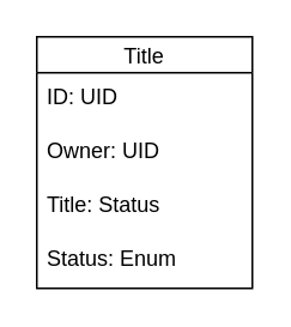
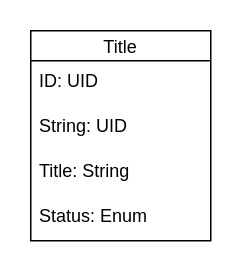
- <mxCell id="4" value="Owner: UID" style="text;strokeColor=none;fillColor=none;spacingLeft=4;spacingRight=4;overflow=hidden;rotatable=0;points=[[0,0.5],[1,0.5]];portConstraint=eastwest;fontSize=12;" vertex="1" parent="2"><mxGeometry y="50" width="120" height="30" as="geometry" /></mxCell>
+ <mxCell id="4" value="String: UID" style="text;strokeColor=none;fillColor=none;spacingLeft=4;spacingRight=4;overflow=hidden;rotatable=0;points=[[0,0.5],[1,0.5]];portConstraint=eastwest;fontSize=12;" vertex="1" parent="2"><mxGeometry y="50" width="120" height="30" as="geometry" /></mxCell>
- <mxCell id="5" value="Title: Status" style="text;strokeColor=none;fillColor=none;spacingLeft=4;spacingRight=4;overflow=hidden;rotatable=0;points=[[0,0.5],[1,0.5]];portConstraint=eastwest;fontSize=12;" vertex="1" parent="2"><mxGeometry y="80" width="120" height="30" as="geometry" /></mxCell>
+ <mxCell id="5" value="Title: String" style="text;strokeColor=none;fillColor=none;spacingLeft=4;spacingRight=4;overflow=hidden;rotatable=0;points=[[0,0.5],[1,0.5]];portConstraint=eastwest;fontSize=12;" vertex="1" parent="2"><mxGeometry y="80" width="120" height="30" as="geometry" /></mxCell>
